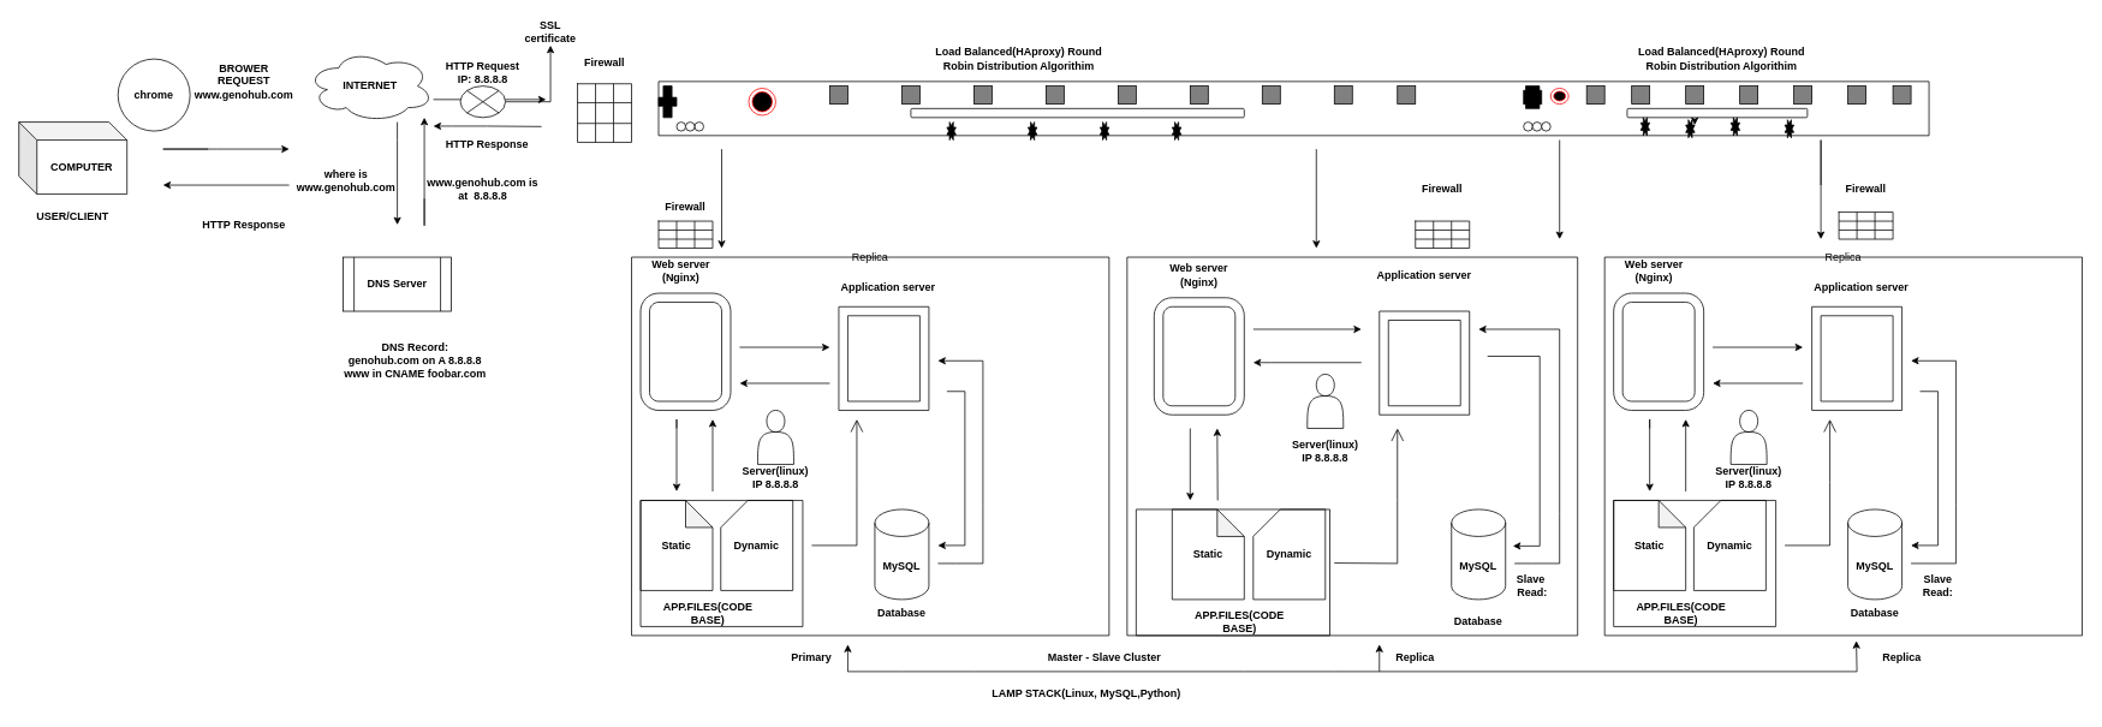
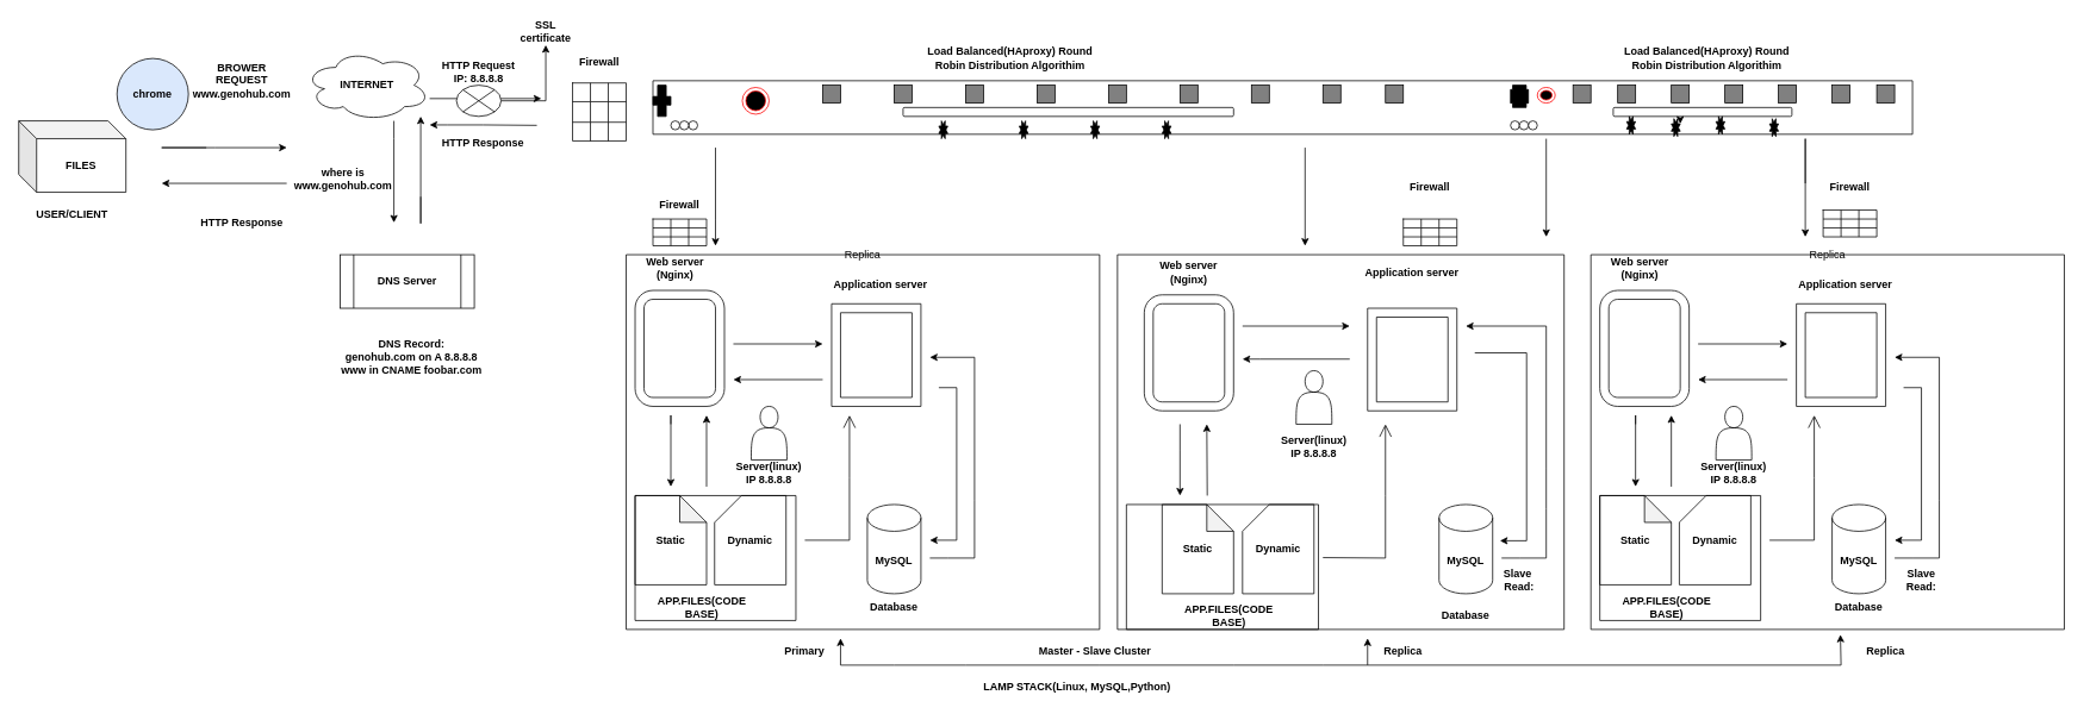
- <mxCell id="3" value="chrome" style="ellipse;whiteSpace=wrap;html=1;aspect=fixed;fontStyle=1" vertex="1" parent="1"><mxGeometry x="130" y="65" width="80" height="80" as="geometry" /></mxCell>
+ <mxCell id="3" value="chrome" style="ellipse;whiteSpace=wrap;html=1;aspect=fixed;fontStyle=1;fillColor=#dae8fc;" vertex="1" parent="1"><mxGeometry x="130" y="65" width="80" height="80" as="geometry" /></mxCell>
- <mxCell id="20" value="COMPUTER" style="shape=cube;whiteSpace=wrap;html=1;boundedLbl=1;backgroundOutline=1;darkOpacity=0.05;darkOpacity2=0.1;fontStyle=1" vertex="1" parent="1"><mxGeometry x="20" y="135" width="120" height="80" as="geometry" /></mxCell>
+ <mxCell id="20" value="FILES" style="shape=cube;whiteSpace=wrap;html=1;boundedLbl=1;backgroundOutline=1;darkOpacity=0.05;darkOpacity2=0.1;fontStyle=1" vertex="1" parent="1"><mxGeometry x="20" y="135" width="120" height="80" as="geometry" /></mxCell>
- <mxCell id="14" value="www.genohub.com&amp;nbsp;is at&amp;nbsp; 8.8.8.8" style="text;html=1;strokeColor=none;fillColor=none;align=center;verticalAlign=middle;whiteSpace=wrap;rounded=0;fontStyle=1" vertex="1" parent="1"><mxGeometry x="490" y="195" width="90" height="30" as="geometry" /></mxCell>
- <mxCell id="18" value="DNS Server" style="shape=process;whiteSpace=wrap;html=1;backgroundOutline=1;fontStyle=1" vertex="1" parent="1"><mxGeometry x="380" y="285" width="120" height="60" as="geometry" /></mxCell>
+ <mxCell id="18" value="DNS Server" style="shape=process;whiteSpace=wrap;html=1;backgroundOutline=1;fontStyle=1" vertex="1" parent="1"><mxGeometry x="380" y="285" width="150" height="60" as="geometry" /></mxCell>
